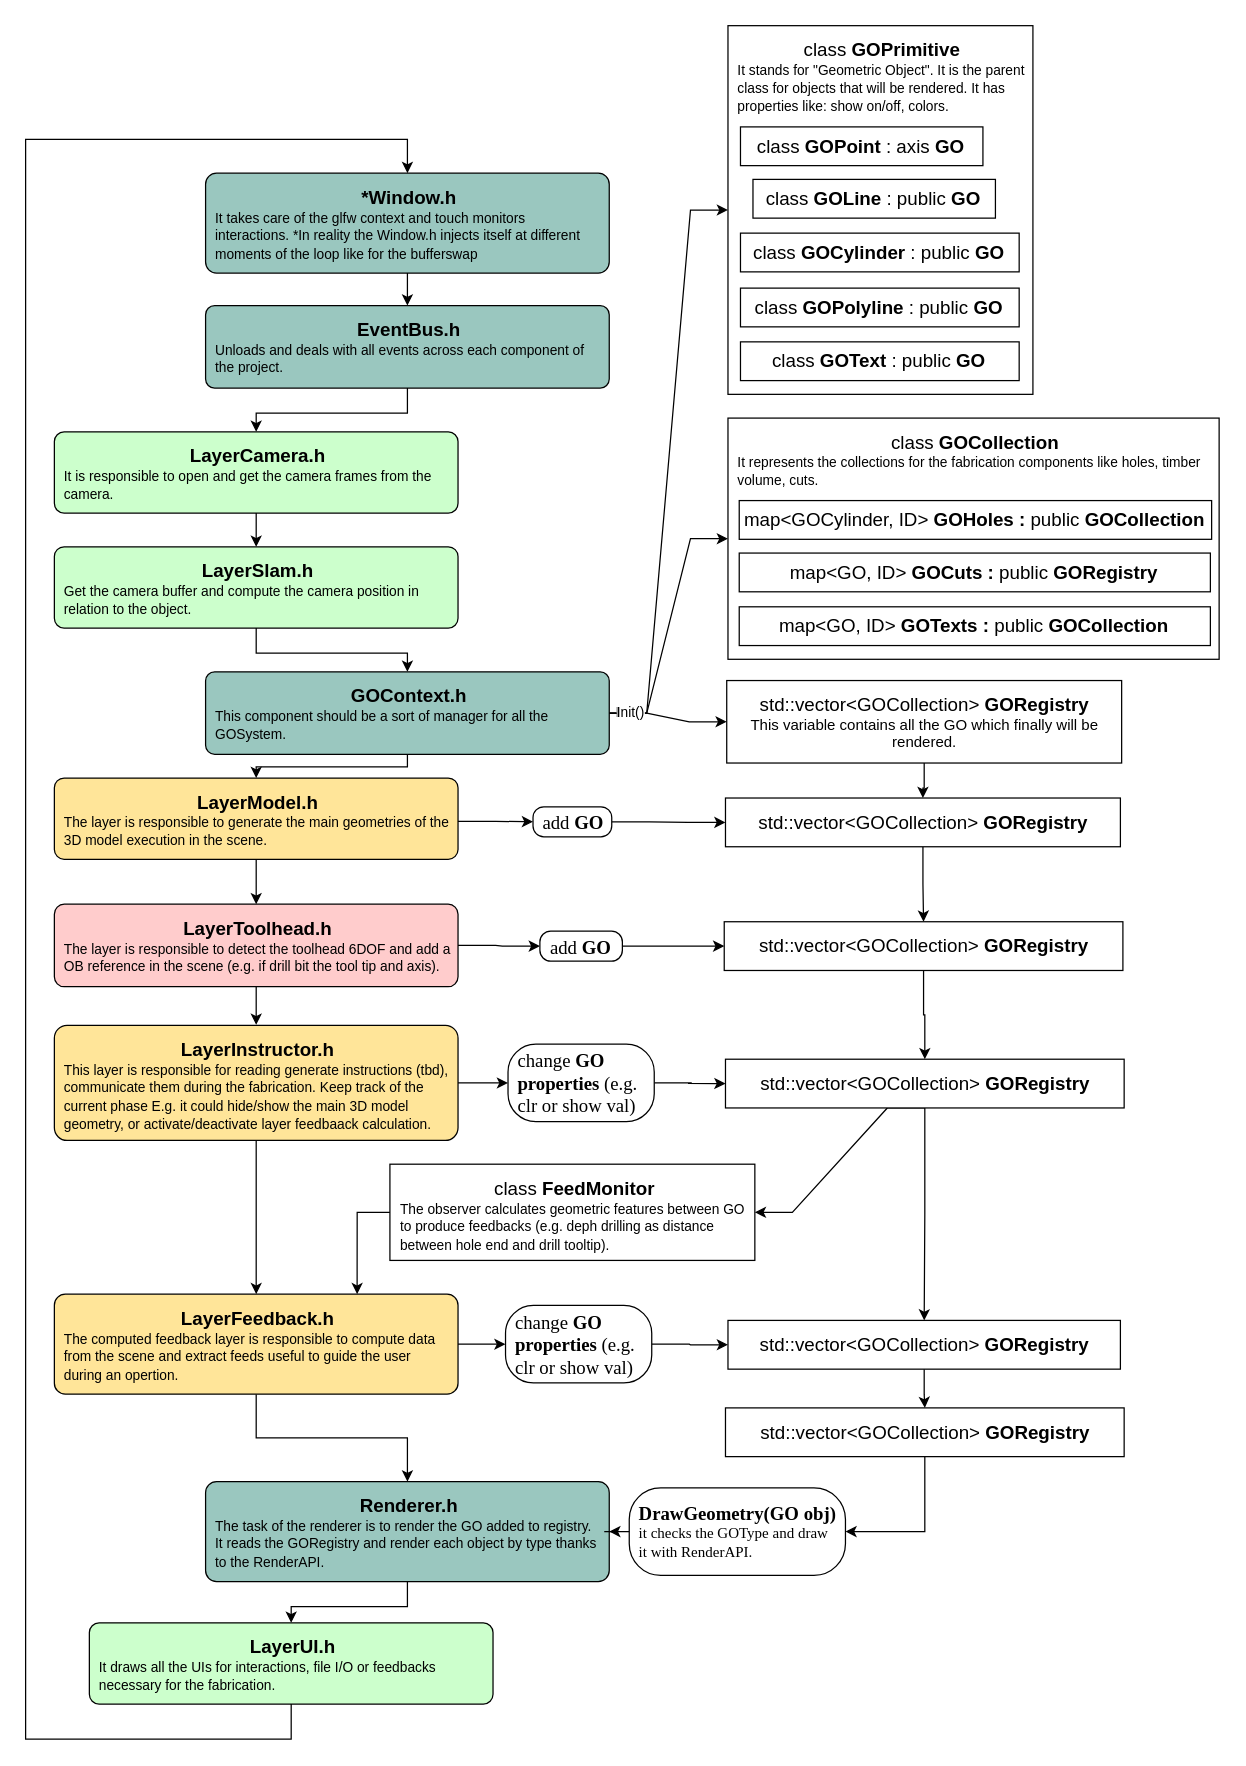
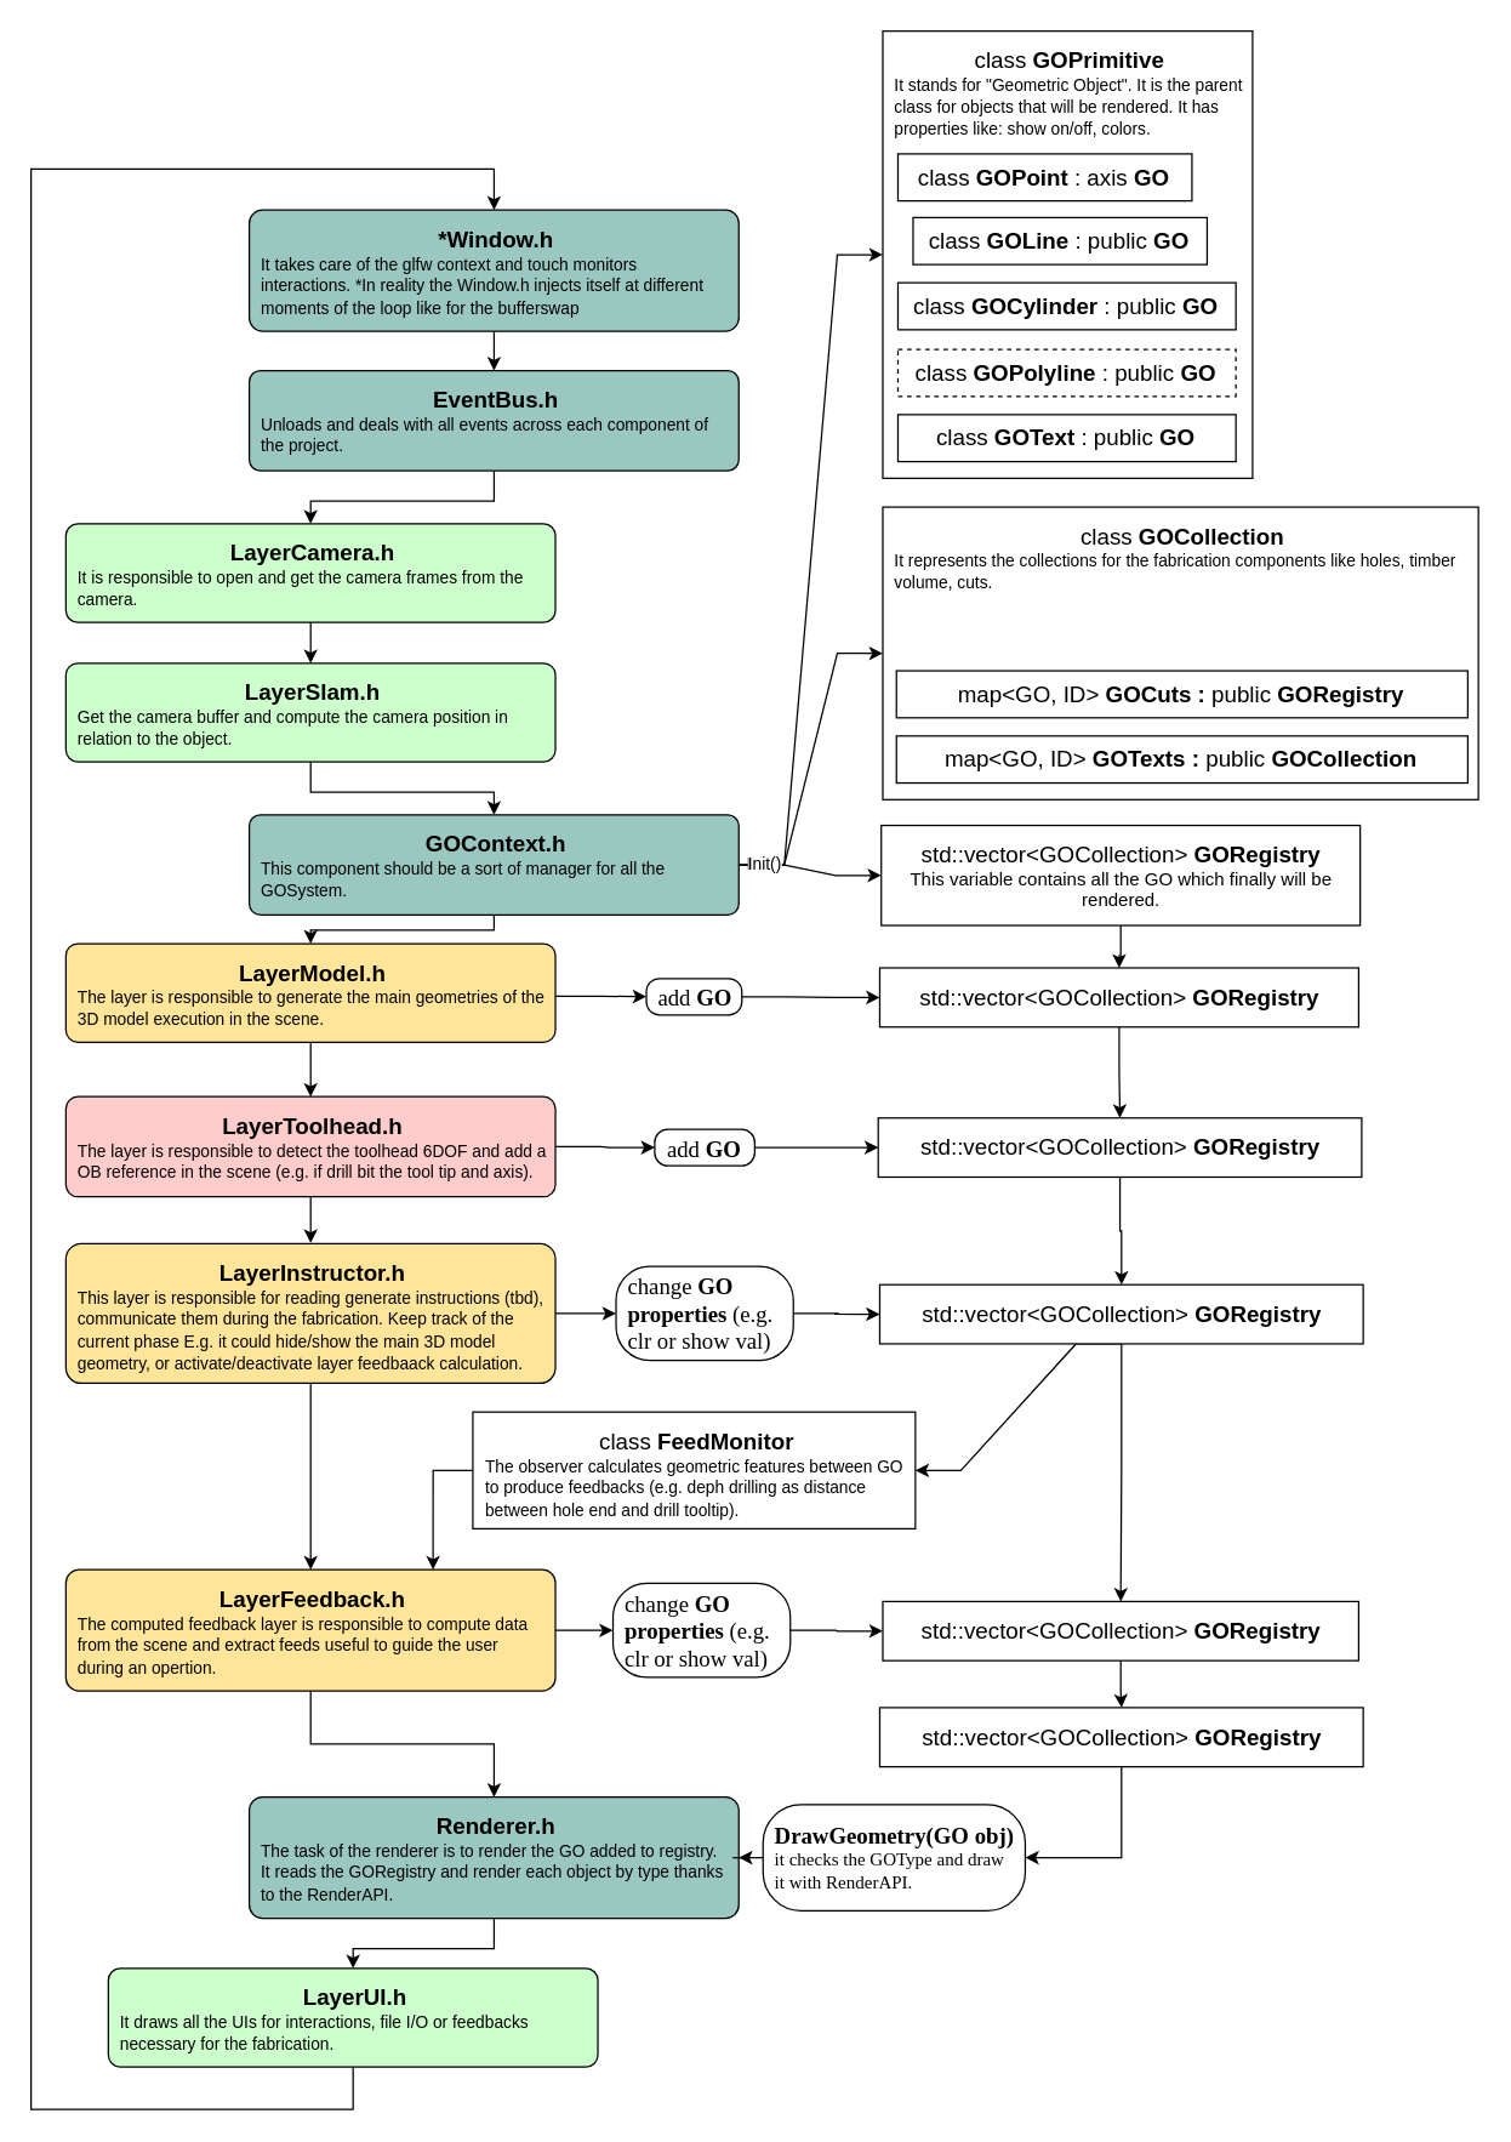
- <mxCell id="61" value="&lt;div style=&quot;&quot;&gt;&lt;/div&gt;&lt;font style=&quot;&quot; face=&quot;Helvetica&quot;&gt;&lt;span style=&quot;font-size: 15px;&quot;&gt;class &lt;b&gt;GOPolyline&lt;/b&gt;&amp;nbsp;: public &lt;b&gt;GO&lt;/b&gt;&lt;/span&gt;&lt;br&gt;&lt;/font&gt;" style="rounded=1;whiteSpace=wrap;html=1;align=center;verticalAlign=middle;spacing=2;fontFamily=Lucida Console;arcSize=0;spacingLeft=2;spacingBottom=2;spacingTop=1;spacingRight=3;fillColor=none;" vertex="1" parent="56"><mxGeometry x="10" y="210" width="223" height="31" as="geometry" /></mxCell>
+ <mxCell id="61" value="&lt;div style=&quot;&quot;&gt;&lt;/div&gt;&lt;font style=&quot;&quot; face=&quot;Helvetica&quot;&gt;&lt;span style=&quot;font-size: 15px;&quot;&gt;class &lt;b&gt;GOPolyline&lt;/b&gt;&amp;nbsp;: public &lt;b&gt;GO&lt;/b&gt;&lt;/span&gt;&lt;br&gt;&lt;/font&gt;" style="rounded=1;whiteSpace=wrap;html=1;align=center;verticalAlign=middle;spacing=2;fontFamily=Lucida Console;arcSize=0;spacingLeft=2;spacingBottom=2;spacingTop=1;spacingRight=3;fillColor=none;dashed=1;" vertex="1" parent="56"><mxGeometry x="10" y="210" width="223" height="31" as="geometry" /></mxCell>
- <mxCell id="65" value="&lt;div style=&quot;&quot;&gt;&lt;/div&gt;&lt;font style=&quot;&quot; face=&quot;Helvetica&quot;&gt;&lt;span style=&quot;font-size: 15px;&quot;&gt;map&amp;lt;GOCylinder, ID&amp;gt; &lt;b&gt;GOHoles : &lt;/b&gt;public&lt;b&gt; GOCollection&lt;/b&gt;&lt;/span&gt;&lt;br&gt;&lt;/font&gt;" style="rounded=1;whiteSpace=wrap;html=1;align=center;verticalAlign=middle;spacing=2;fontFamily=Lucida Console;arcSize=0;spacingLeft=2;spacingBottom=2;spacingTop=1;spacingRight=3;fillColor=none;" vertex="1" parent="63"><mxGeometry x="9" y="66" width="378" height="31" as="geometry" /></mxCell>
